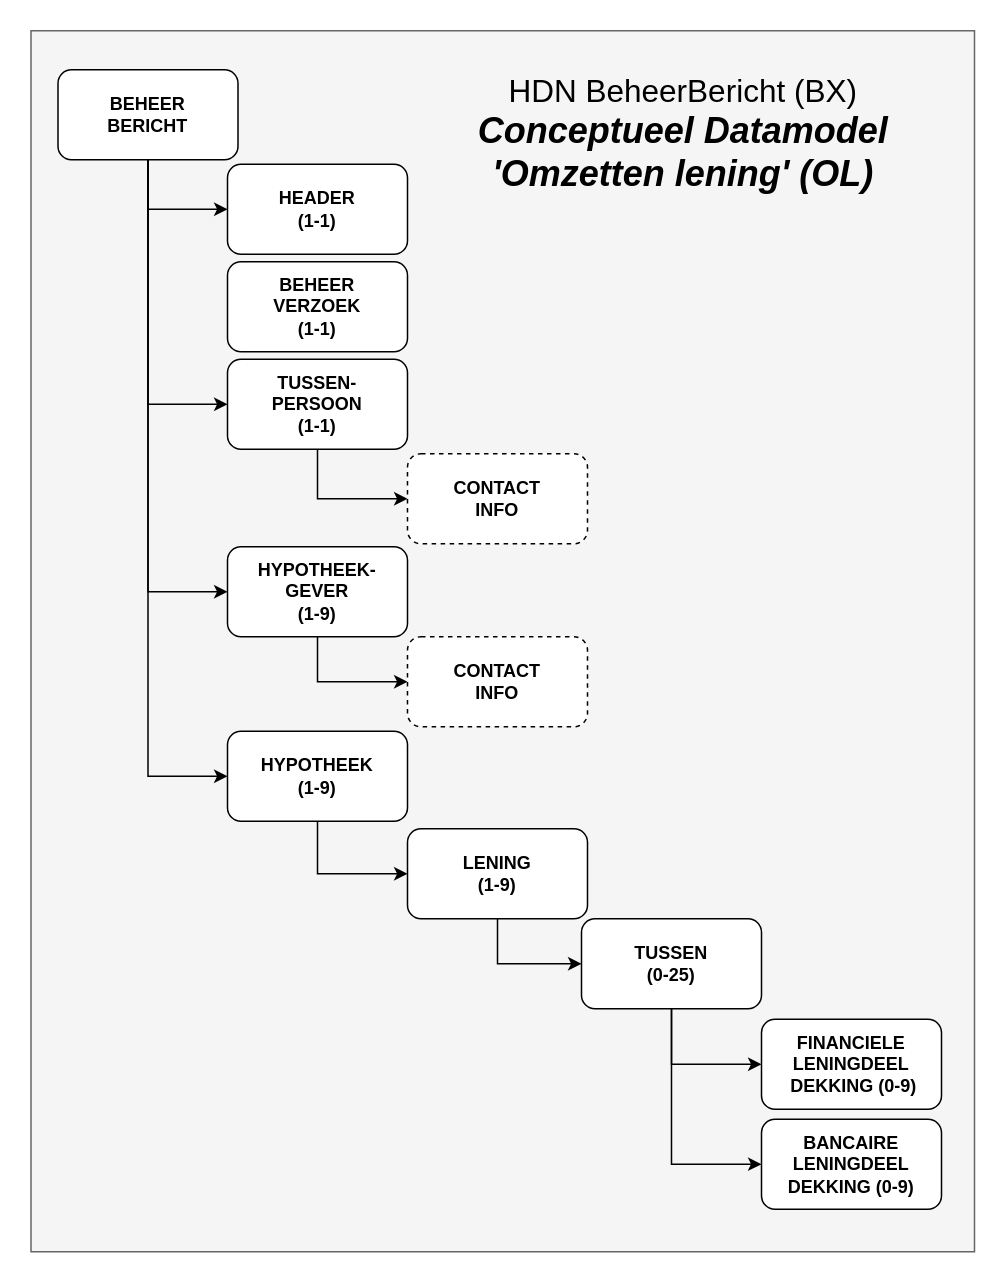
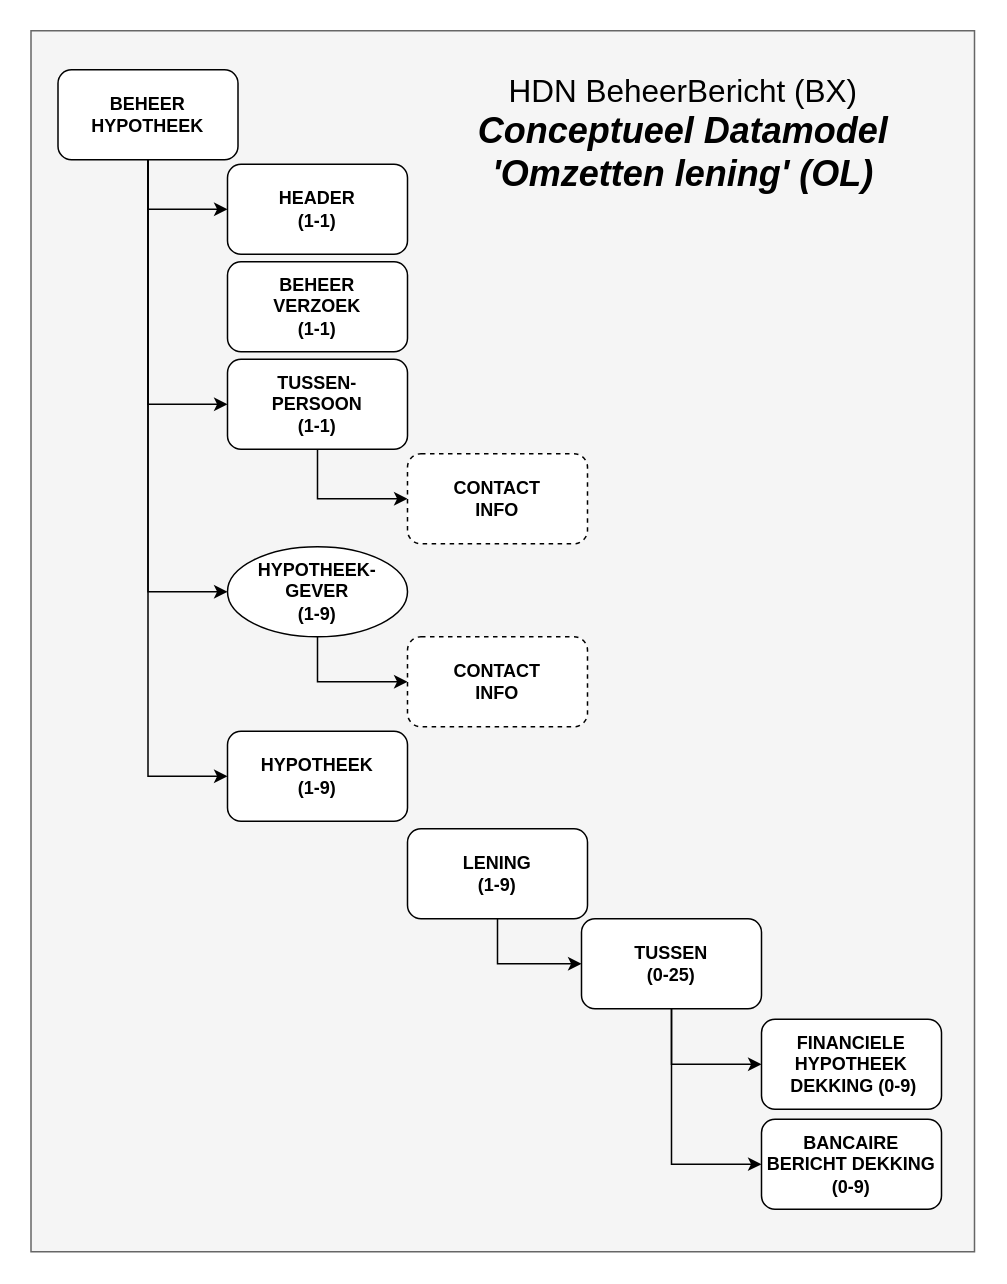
- <mxCell id="16" value="BEHEER&lt;br&gt;BERICHT" style="rounded=1;whiteSpace=wrap;html=1;fontStyle=1;" parent="1" vertex="1"><mxGeometry x="37.997" y="46" width="120" height="60" as="geometry" /></mxCell>
+ <mxCell id="16" value="BEHEER&lt;br&gt;HYPOTHEEK" style="rounded=1;whiteSpace=wrap;html=1;fontStyle=1;" parent="1" vertex="1"><mxGeometry x="37.997" y="46" width="120" height="60" as="geometry" /></mxCell>
- <mxCell id="11" value="HYPOTHEEK-&lt;br&gt;GEVER&lt;br&gt;(1-9)" style="rounded=1;whiteSpace=wrap;html=1;fontStyle=1;" parent="1" vertex="1"><mxGeometry x="150.997" y="364" width="120" height="60" as="geometry" /></mxCell>
+ <mxCell id="11" value="HYPOTHEEK-&lt;br&gt;GEVER&lt;br&gt;(1-9)" style="ellipse;whiteSpace=wrap;html=1;fontStyle=1;" parent="1" vertex="1"><mxGeometry x="150.997" y="364" width="120" height="60" as="geometry" /></mxCell>
- <mxCell id="21" style="edgeStyle=orthogonalEdgeStyle;rounded=0;orthogonalLoop=1;jettySize=auto;html=1;exitX=0.5;exitY=1;exitDx=0;exitDy=0;entryX=0;entryY=0.5;entryDx=0;entryDy=0;" parent="1" source="22" target="4" edge="1"><mxGeometry relative="1" as="geometry" /></mxCell>
- <mxCell id="8" value="FINANCIELE&lt;br&gt;LENINGDEEL&lt;br&gt;&amp;nbsp;DEKKING (0-9)" style="rounded=1;whiteSpace=wrap;html=1;fontStyle=1;" parent="1" vertex="1"><mxGeometry x="506.997" y="679" width="120" height="60" as="geometry" /></mxCell>
+ <mxCell id="8" value="FINANCIELE&lt;br&gt;HYPOTHEEK&lt;br&gt;&amp;nbsp;DEKKING (0-9)" style="rounded=1;whiteSpace=wrap;html=1;fontStyle=1;" parent="1" vertex="1"><mxGeometry x="506.997" y="679" width="120" height="60" as="geometry" /></mxCell>
- <mxCell id="9" value="BANCAIRE&lt;br&gt;LENINGDEEL DEKKING (0-9)" style="rounded=1;whiteSpace=wrap;html=1;fontStyle=1;" parent="1" vertex="1"><mxGeometry x="506.997" y="745.64" width="120" height="60" as="geometry" /></mxCell>
+ <mxCell id="9" value="BANCAIRE&lt;br&gt;BERICHT DEKKING (0-9)" style="rounded=1;whiteSpace=wrap;html=1;fontStyle=1;" parent="1" vertex="1"><mxGeometry x="506.997" y="745.64" width="120" height="60" as="geometry" /></mxCell>
